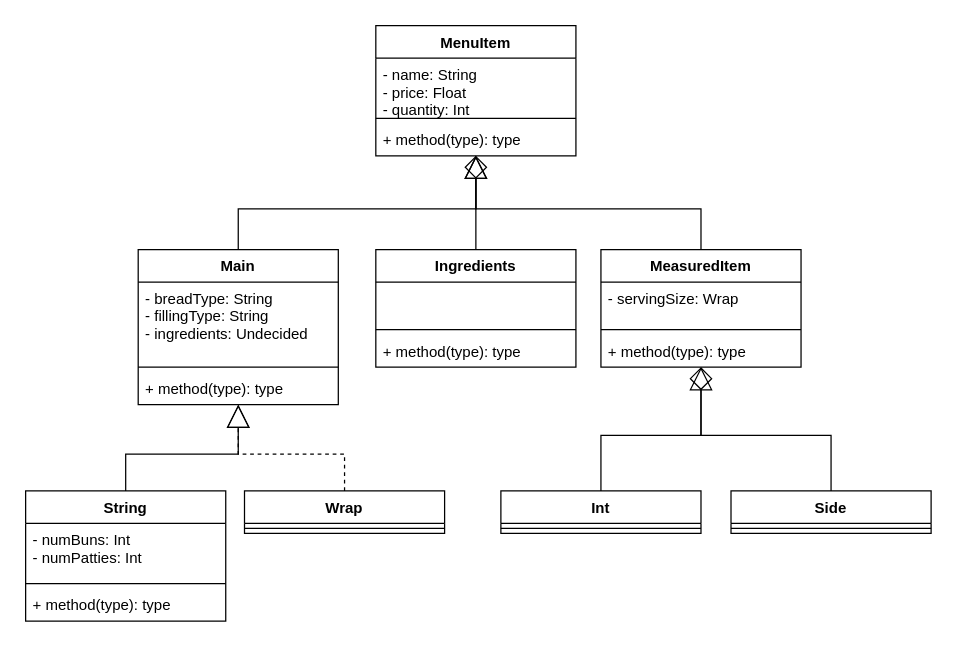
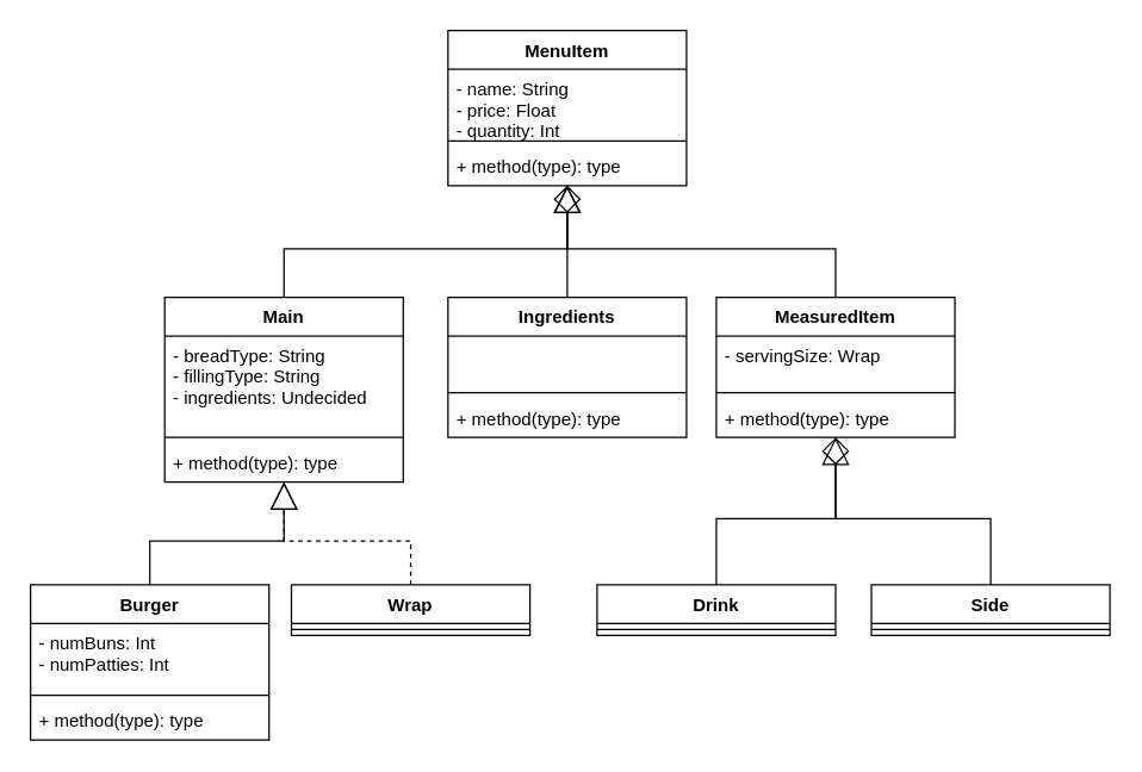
- <mxCell id="14" value="String" style="swimlane;fontStyle=1;align=center;verticalAlign=top;childLayout=stackLayout;horizontal=1;startSize=26;horizontalStack=0;resizeParent=1;resizeParentMax=0;resizeLast=0;collapsible=1;marginBottom=0;" parent="3" vertex="1"><mxGeometry y="372" width="160" height="104" as="geometry"><mxRectangle x="5" y="607" width="70" height="26" as="alternateBounds" /></mxGeometry></mxCell>
+ <mxCell id="14" value="Burger" style="swimlane;fontStyle=1;align=center;verticalAlign=top;childLayout=stackLayout;horizontal=1;startSize=26;horizontalStack=0;resizeParent=1;resizeParentMax=0;resizeLast=0;collapsible=1;marginBottom=0;" parent="3" vertex="1"><mxGeometry y="372" width="160" height="104" as="geometry"><mxRectangle x="5" y="607" width="70" height="26" as="alternateBounds" /></mxGeometry></mxCell>
- <mxCell id="21" value="Int" style="swimlane;fontStyle=1;align=center;verticalAlign=top;childLayout=stackLayout;horizontal=1;startSize=26;horizontalStack=0;resizeParent=1;resizeParentMax=0;resizeLast=0;collapsible=1;marginBottom=0;" parent="3" vertex="1"><mxGeometry x="380" y="372" width="160" height="34" as="geometry"><mxRectangle x="220" y="648" width="60" height="26" as="alternateBounds" /></mxGeometry></mxCell>
+ <mxCell id="21" value="Drink" style="swimlane;fontStyle=1;align=center;verticalAlign=top;childLayout=stackLayout;horizontal=1;startSize=26;horizontalStack=0;resizeParent=1;resizeParentMax=0;resizeLast=0;collapsible=1;marginBottom=0;" parent="3" vertex="1"><mxGeometry x="380" y="372" width="160" height="34" as="geometry"><mxRectangle x="220" y="648" width="60" height="26" as="alternateBounds" /></mxGeometry></mxCell>
